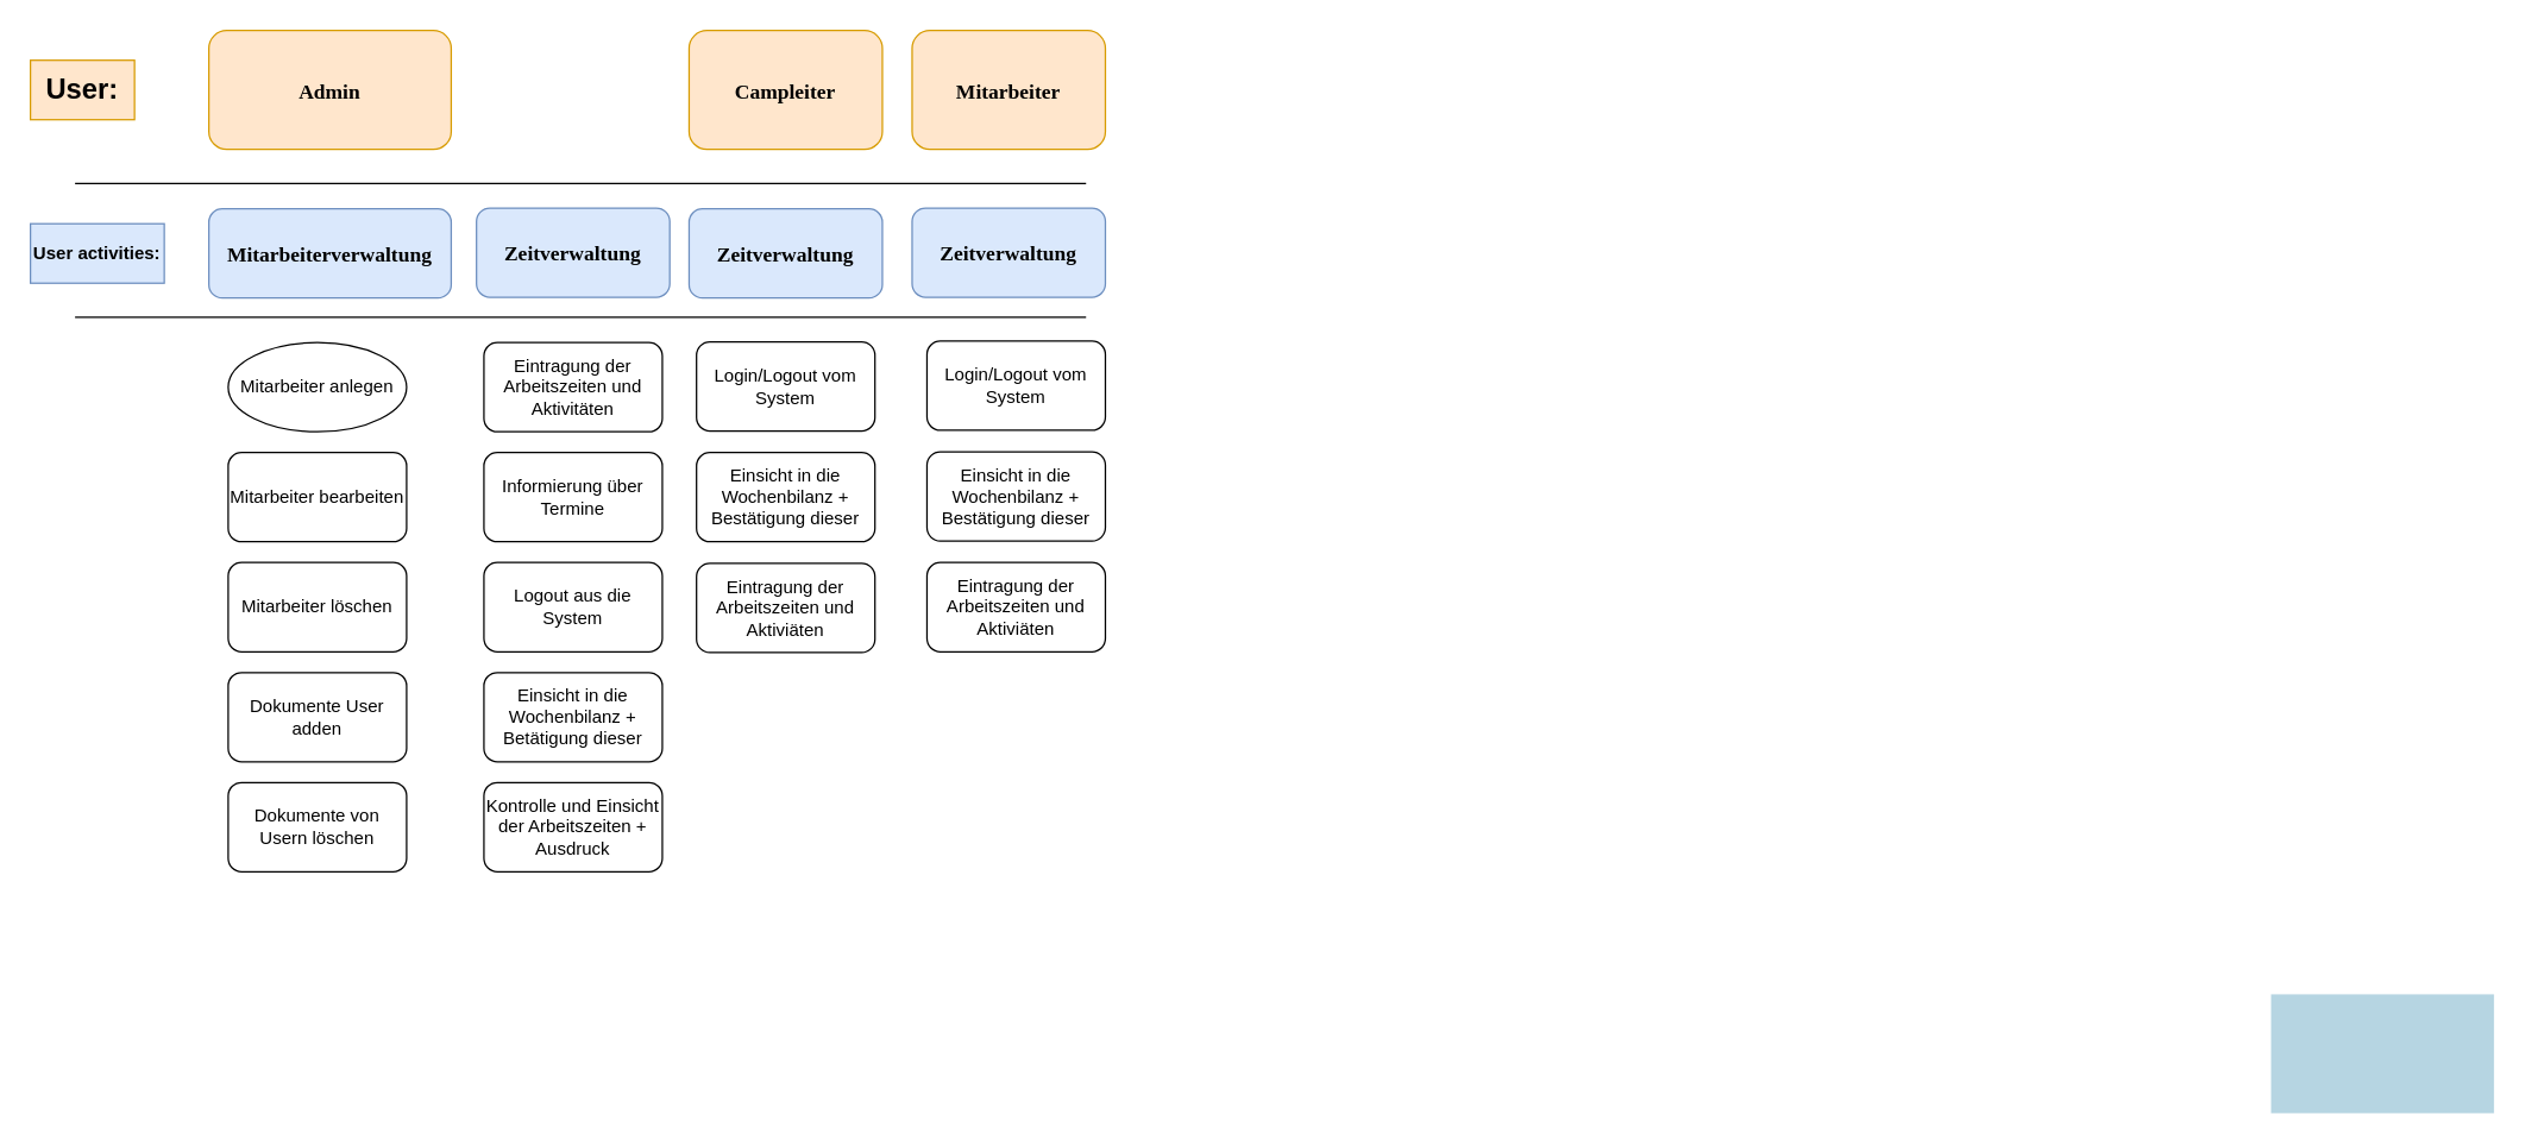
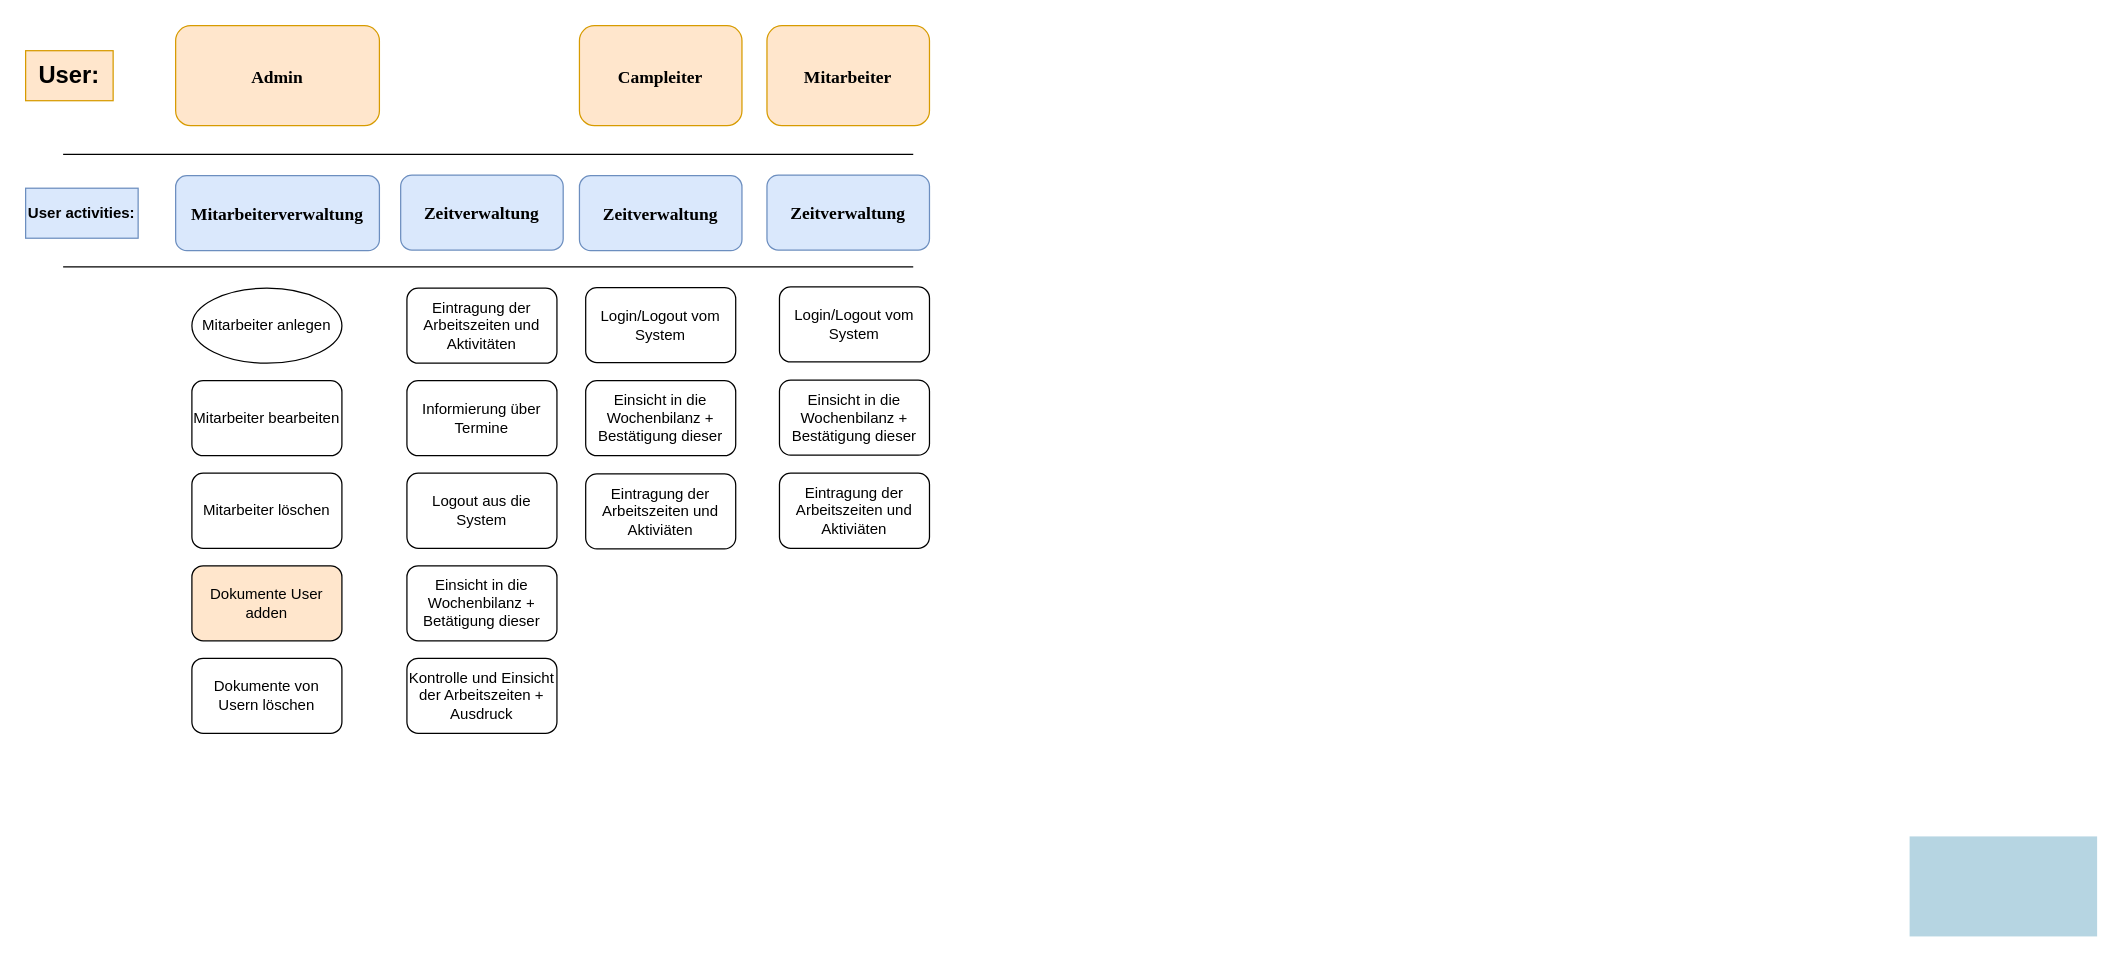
- <mxCell id="11" value="Dokumente User adden" style="rounded=1;whiteSpace=wrap;html=1;" parent="1" vertex="1"><mxGeometry x="153" y="452" width="120" height="60" as="geometry" /></mxCell>
+ <mxCell id="11" value="Dokumente User adden" style="rounded=1;whiteSpace=wrap;html=1;fillColor=#ffe6cc;" parent="1" vertex="1"><mxGeometry x="153" y="452" width="120" height="60" as="geometry" /></mxCell>
